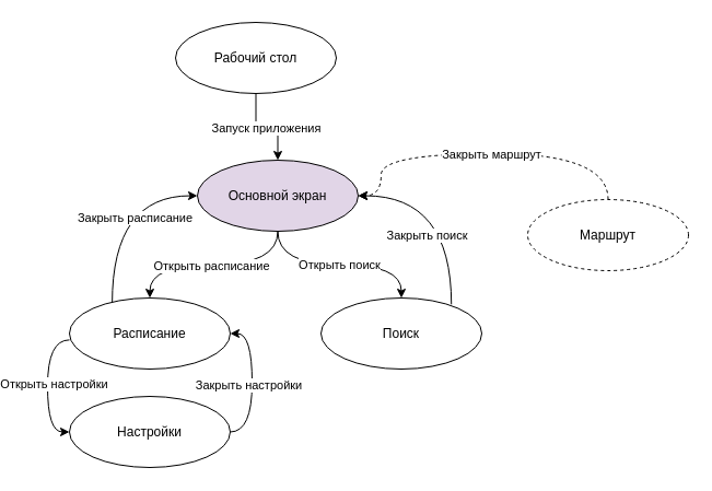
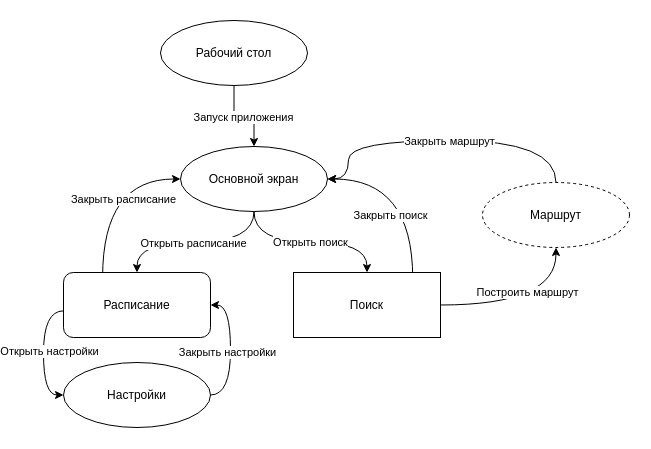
- <mxCell id="20" style="edgeStyle=orthogonalEdgeStyle;curved=1;rounded=0;orthogonalLoop=1;jettySize=auto;html=1;entryX=1;entryY=0.5;entryDx=0;entryDy=0;exitX=0.5;exitY=0;exitDx=0;exitDy=0;dashed=1;" edge="1" parent="1" source="22" target="9"><mxGeometry relative="1" as="geometry"><mxPoint x="493.333" y="96.167" as="targetPoint" /><Array as="points"><mxPoint x="513" y="140" /><mxPoint x="305" y="140" /><mxPoint x="305" y="179" /></Array></mxGeometry></mxCell>
+ <mxCell id="20" style="edgeStyle=orthogonalEdgeStyle;curved=1;rounded=0;orthogonalLoop=1;jettySize=auto;html=1;entryX=1;entryY=0.5;entryDx=0;entryDy=0;exitX=0.5;exitY=0;exitDx=0;exitDy=0;" edge="1" parent="1" source="22" target="9"><mxGeometry relative="1" as="geometry"><mxPoint x="493.333" y="96.167" as="targetPoint" /><Array as="points"><mxPoint x="513" y="140" /><mxPoint x="305" y="140" /><mxPoint x="305" y="179" /></Array></mxGeometry></mxCell>
- <mxCell id="9" value="Основной экран" style="ellipse;whiteSpace=wrap;html=1;fillColor=#e1d5e7;" vertex="1" parent="1"><mxGeometry x="137" y="146" width="147" height="65" as="geometry" /></mxCell>
+ <mxCell id="9" value="Основной экран" style="ellipse;whiteSpace=wrap;html=1;" vertex="1" parent="1"><mxGeometry x="137" y="146" width="147" height="65" as="geometry" /></mxCell>
+ <mxCell id="17" style="edgeStyle=orthogonalEdgeStyle;curved=1;rounded=0;orthogonalLoop=1;jettySize=auto;html=1;" edge="1" parent="1" source="19" target="22"><mxGeometry relative="1" as="geometry" /></mxCell>
+ <mxCell id="18" value="Построить маршрут" style="edgeLabel;html=1;align=center;verticalAlign=middle;resizable=0;points=[];" vertex="1" connectable="0" parent="17"><mxGeometry x="0.225" y="11" relative="1" as="geometry"><mxPoint x="-20" y="-2" as="offset" /></mxGeometry></mxCell>
- <mxCell id="14" value="Расписание" style="ellipse;whiteSpace=wrap;html=1;" vertex="1" parent="1"><mxGeometry x="20" y="272" width="147" height="65" as="geometry" /></mxCell>
+ <mxCell id="14" value="Расписание" style="whiteSpace=wrap;html=1;rounded=1;" vertex="1" parent="1"><mxGeometry x="20" y="272" width="147" height="65" as="geometry" /></mxCell>
- <mxCell id="19" value="Поиск" style="ellipse;whiteSpace=wrap;html=1;" vertex="1" parent="1"><mxGeometry x="250" y="272" width="147" height="65" as="geometry" /></mxCell>
+ <mxCell id="19" value="Поиск" style="whiteSpace=wrap;html=1;rounded=0;" vertex="1" parent="1"><mxGeometry x="250" y="272" width="147" height="65" as="geometry" /></mxCell>
